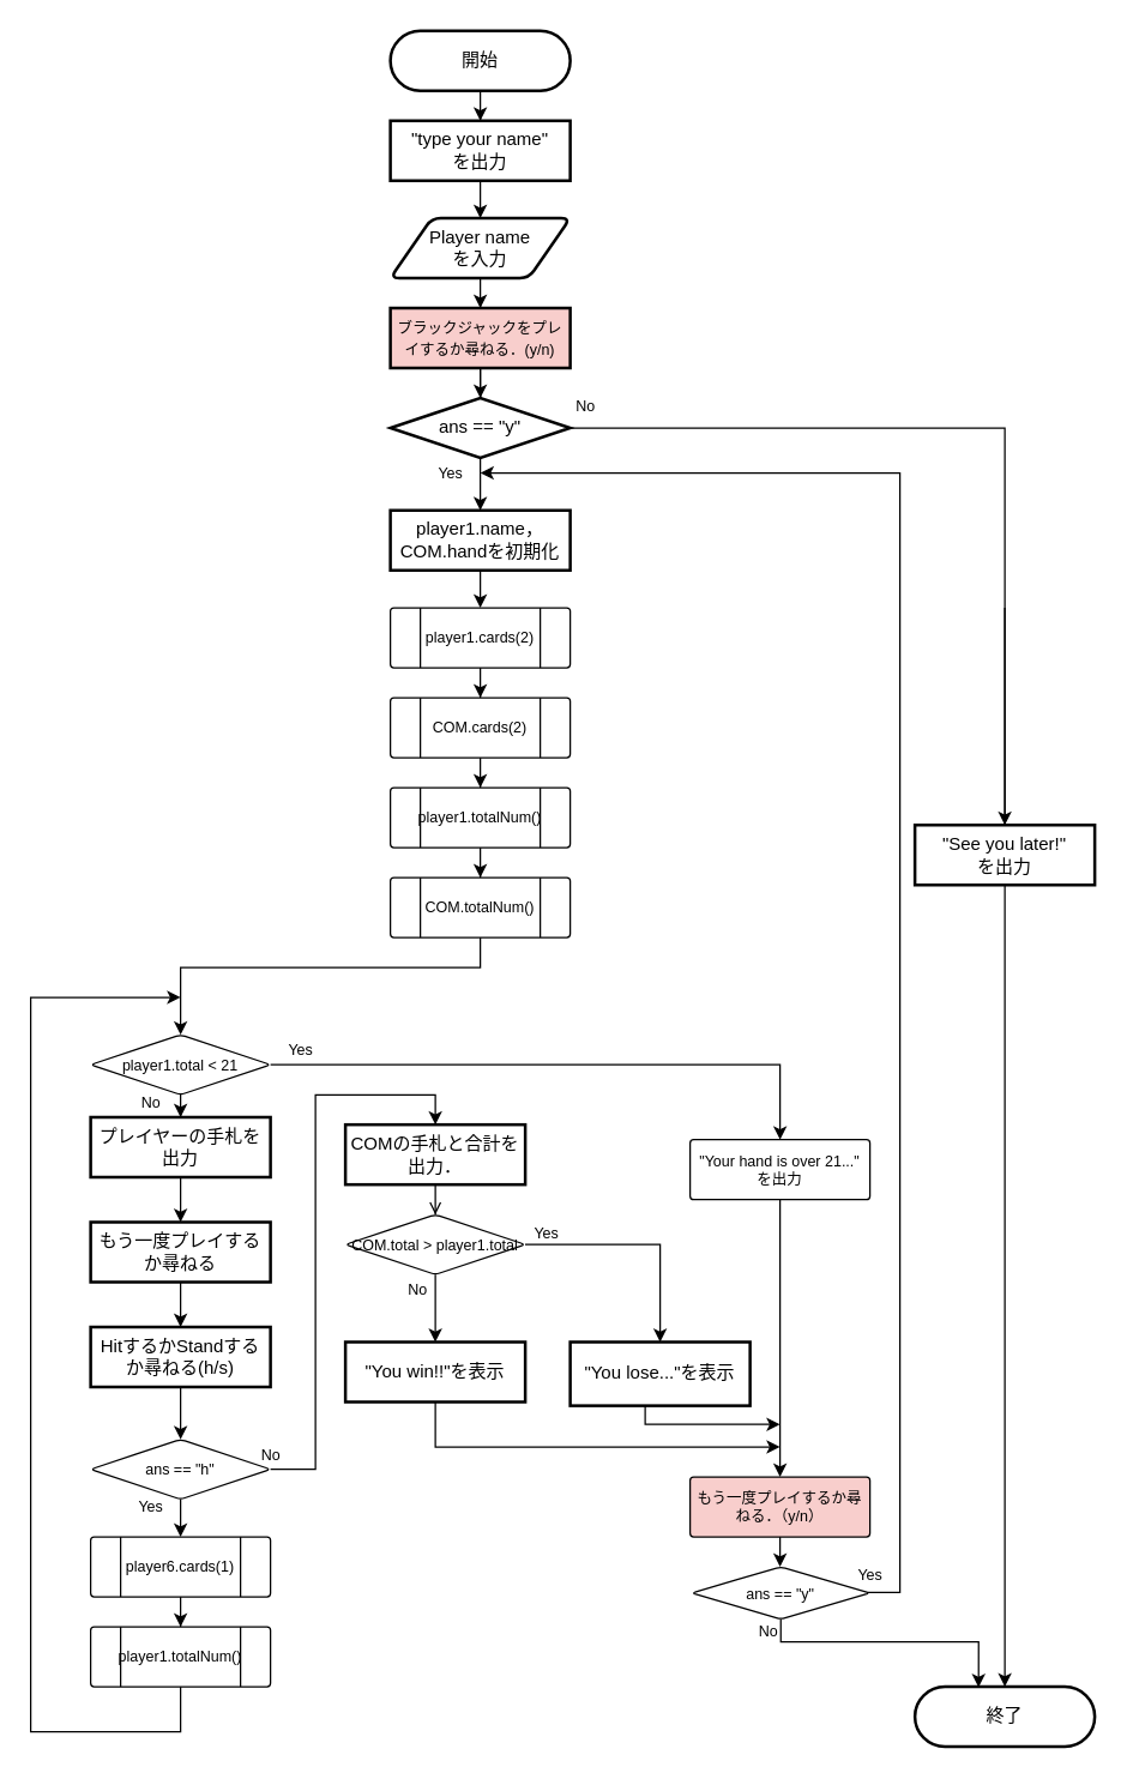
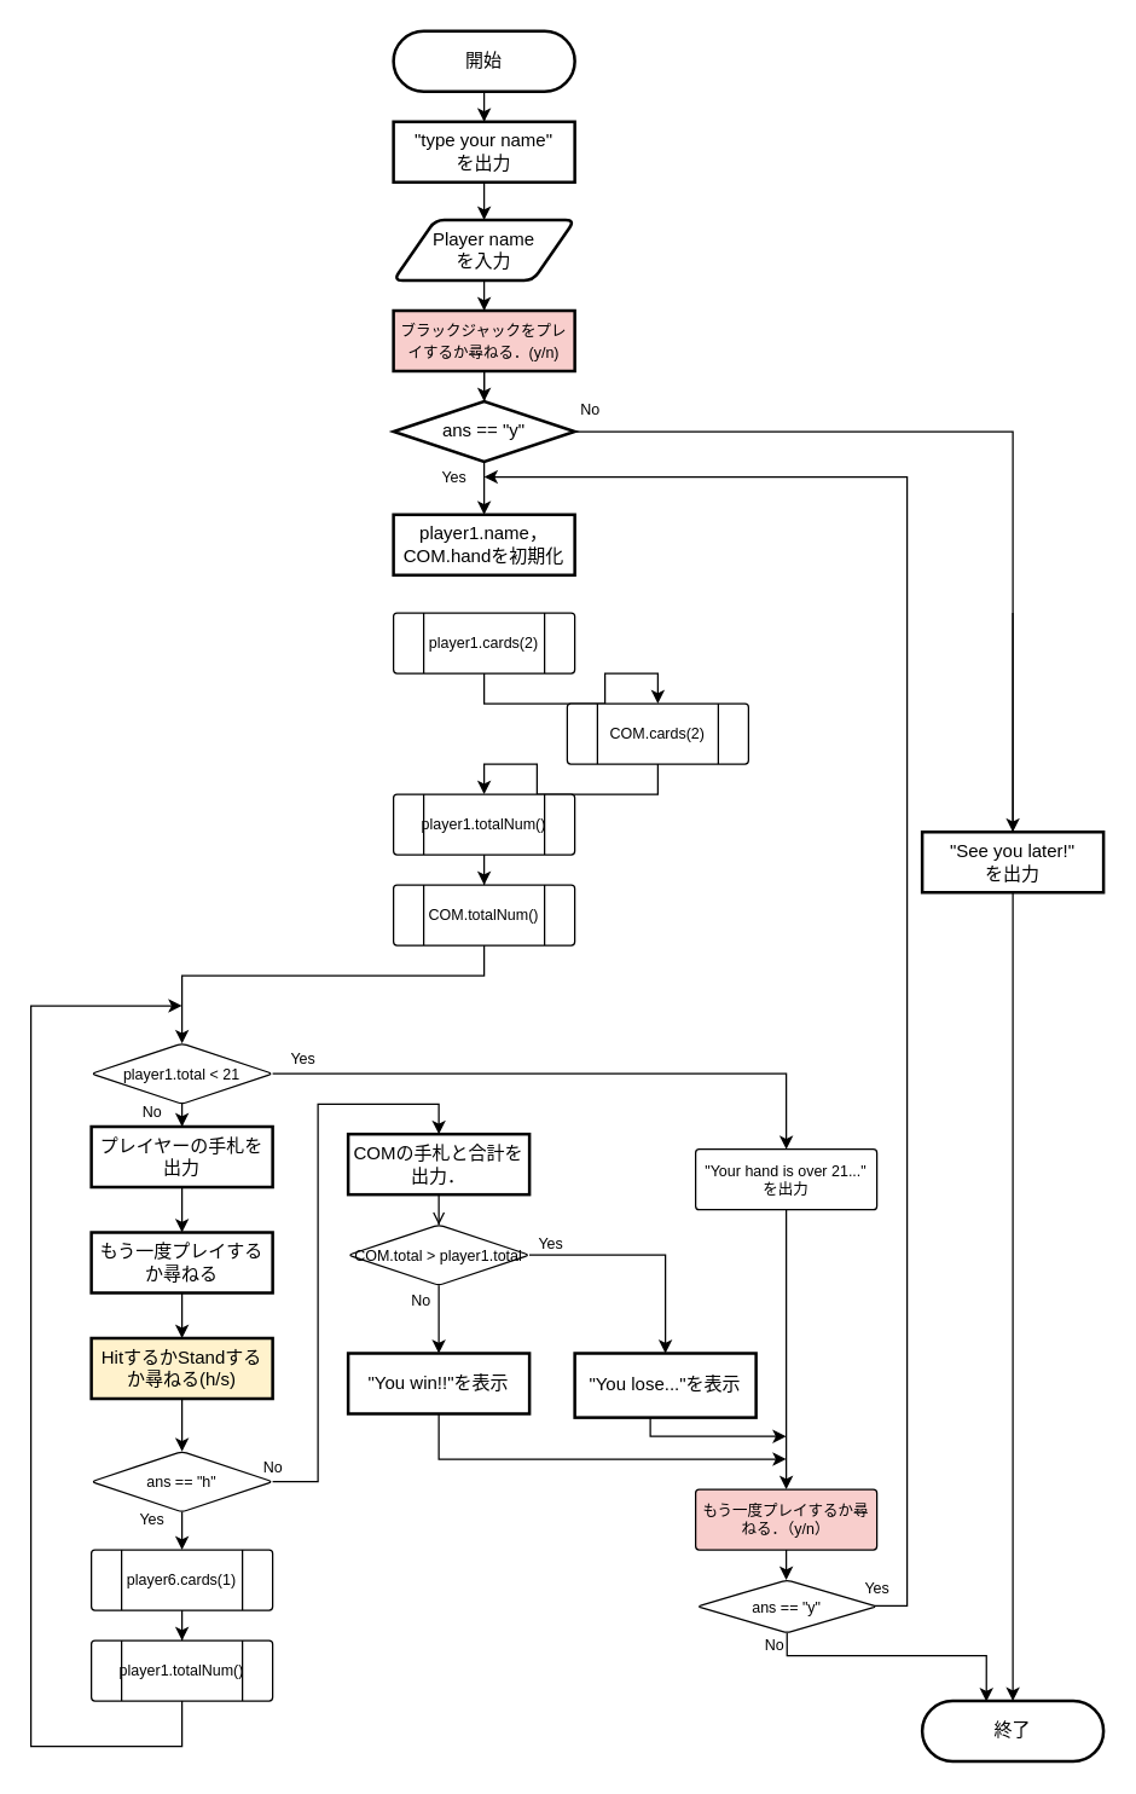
- <mxCell id="14" value="" style="edgeStyle=orthogonalEdgeStyle;rounded=0;orthogonalLoop=1;jettySize=auto;html=1;fontSize=10;" parent="1" source="15" target="17" edge="1"><mxGeometry relative="1" as="geometry" /></mxCell>
- <mxCell id="19" value="COM.cards(2)" style="verticalLabelPosition=middle;verticalAlign=middle;html=1;shape=process;whiteSpace=wrap;rounded=1;size=0.167;arcSize=6;fontSize=10;labelPosition=center;align=center;" parent="1" vertex="1"><mxGeometry x="260" y="465" width="120" height="40" as="geometry" /></mxCell>
+ <mxCell id="19" value="COM.cards(2)" style="verticalLabelPosition=middle;verticalAlign=middle;html=1;shape=process;whiteSpace=wrap;rounded=1;size=0.167;arcSize=6;fontSize=10;labelPosition=center;align=center;" parent="1" vertex="1"><mxGeometry x="375" y="465" width="120" height="40" as="geometry" /></mxCell>
- <mxCell id="44" value="HitするかStandするか尋ねる(h/s)" style="whiteSpace=wrap;html=1;rounded=1;arcSize=0;strokeWidth=2;" parent="1" vertex="1"><mxGeometry x="60" y="885" width="120" height="40" as="geometry" /></mxCell>
+ <mxCell id="44" value="HitするかStandするか尋ねる(h/s)" style="whiteSpace=wrap;html=1;rounded=1;arcSize=0;strokeWidth=2;fillColor=#fff2cc;" parent="1" vertex="1"><mxGeometry x="60" y="885" width="120" height="40" as="geometry" /></mxCell>
